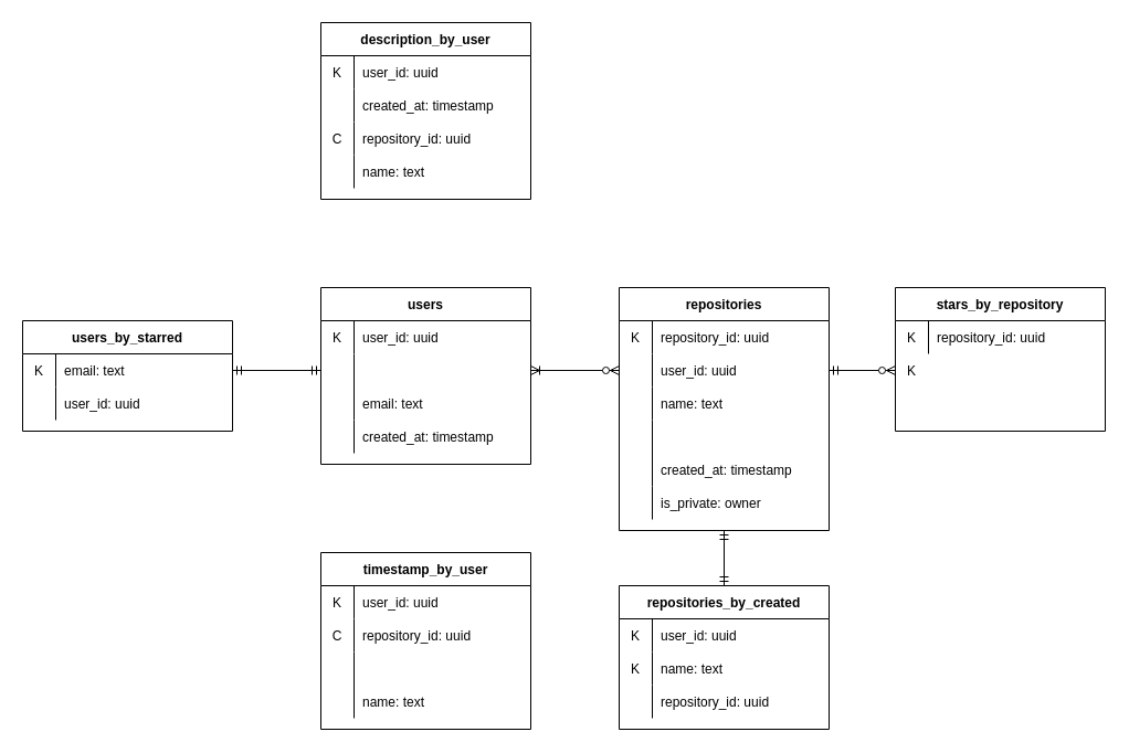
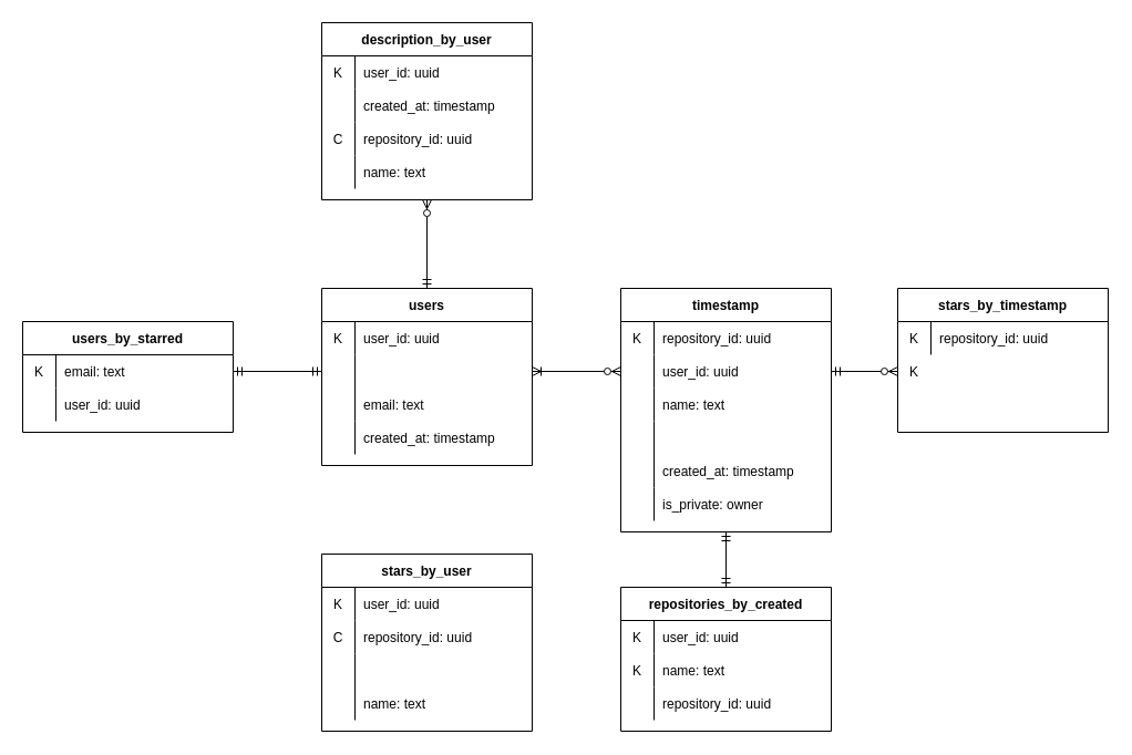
+ <mxCell id="57" value="" style="fontSize=12;html=1;endArrow=ERzeroToMany;startArrow=ERmandOne;rounded=1;entryX=0.5;entryY=1;entryDx=0;entryDy=0;exitX=0.5;exitY=0;exitDx=0;exitDy=0;textDirection=rtl;" parent="1" source="2" target="26" edge="1"><mxGeometry width="100" height="100" relative="1" as="geometry"><mxPoint x="330" y="260" as="sourcePoint" /><mxPoint x="210" y="80" as="targetPoint" /></mxGeometry></mxCell>
- <mxCell id="39" value="repositories" style="shape=table;startSize=30;container=1;collapsible=1;childLayout=tableLayout;fixedRows=1;rowLines=0;fontStyle=1;align=center;resizeLast=1;" parent="1" vertex="1"><mxGeometry x="560" y="260" width="190" height="220" as="geometry" /></mxCell>
+ <mxCell id="39" value="timestamp" style="shape=table;startSize=30;container=1;collapsible=1;childLayout=tableLayout;fixedRows=1;rowLines=0;fontStyle=1;align=center;resizeLast=1;" parent="1" vertex="1"><mxGeometry x="560" y="260" width="190" height="220" as="geometry" /></mxCell>
- <mxCell id="58" value="stars_by_repository" style="shape=table;startSize=30;container=1;collapsible=1;childLayout=tableLayout;fixedRows=1;rowLines=0;fontStyle=1;align=center;resizeLast=1;" parent="1" vertex="1"><mxGeometry x="810" y="260" width="190" height="130" as="geometry" /></mxCell>
+ <mxCell id="58" value="stars_by_timestamp" style="shape=table;startSize=30;container=1;collapsible=1;childLayout=tableLayout;fixedRows=1;rowLines=0;fontStyle=1;align=center;resizeLast=1;" parent="1" vertex="1"><mxGeometry x="810" y="260" width="190" height="130" as="geometry" /></mxCell>
- <mxCell id="14" value="timestamp_by_user" style="shape=table;startSize=30;container=1;collapsible=1;childLayout=tableLayout;fixedRows=1;rowLines=0;fontStyle=1;align=center;resizeLast=1;" parent="1" vertex="1"><mxGeometry x="290" y="500" width="190" height="160" as="geometry" /></mxCell>
+ <mxCell id="14" value="stars_by_user" style="shape=table;startSize=30;container=1;collapsible=1;childLayout=tableLayout;fixedRows=1;rowLines=0;fontStyle=1;align=center;resizeLast=1;" parent="1" vertex="1"><mxGeometry x="290" y="500" width="190" height="160" as="geometry" /></mxCell>
